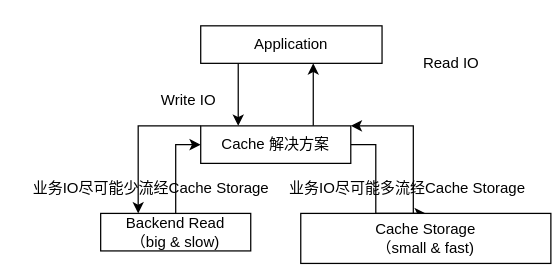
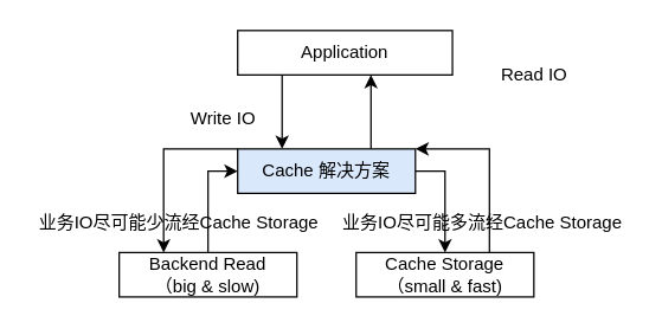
- <mxCell id="9" value="Cache 解决方案" style="rounded=0;whiteSpace=wrap;html=1;" vertex="1" parent="1"><mxGeometry x="160" y="100" width="120" height="30" as="geometry" /></mxCell>
+ <mxCell id="9" value="Cache 解决方案" style="rounded=0;whiteSpace=wrap;html=1;fillColor=#dae8fc;" vertex="1" parent="1"><mxGeometry x="160" y="100" width="120" height="30" as="geometry" /></mxCell>
- <mxCell id="11" value="Cache Storage&lt;br&gt;（small &amp;amp; fast)" style="rounded=0;whiteSpace=wrap;html=1;" vertex="1" parent="1"><mxGeometry x="240" y="170" width="200" height="40" as="geometry" /></mxCell>
+ <mxCell id="11" value="Cache Storage&lt;br&gt;（small &amp;amp; fast)" style="rounded=0;whiteSpace=wrap;html=1;" vertex="1" parent="1"><mxGeometry x="240" y="170" width="120" height="30" as="geometry" /></mxCell>
